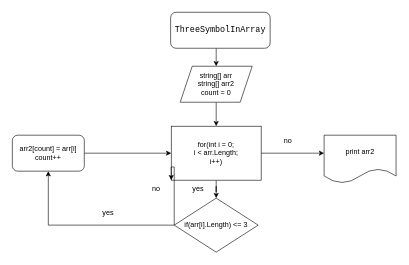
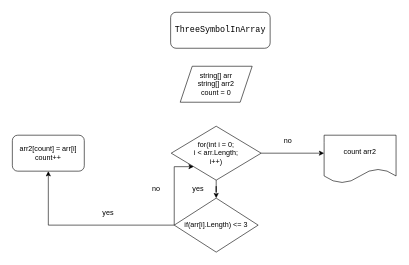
- <mxCell id="2" value="" style="edgeStyle=orthogonalEdgeStyle;rounded=0;orthogonalLoop=1;jettySize=auto;html=1;fontColor=#000000;" edge="1" parent="1" source="3" target="5"><mxGeometry relative="1" as="geometry"><Array as="points"><mxPoint x="360" y="90" /><mxPoint x="360" y="90" /></Array></mxGeometry></mxCell>
- <mxCell id="4" style="edgeStyle=orthogonalEdgeStyle;rounded=0;orthogonalLoop=1;jettySize=auto;html=1;entryX=0.5;entryY=0;entryDx=0;entryDy=0;fontColor=#000000;" edge="1" parent="1" source="5" target="8"><mxGeometry relative="1" as="geometry" /></mxCell>
- <mxCell id="17" value="print arr2" style="shape=document;whiteSpace=wrap;html=1;boundedLbl=1;labelBackgroundColor=#FFFFFF;fontColor=#000000;" vertex="1" parent="1"><mxGeometry x="540" y="225" width="120" height="80" as="geometry" /></mxCell>
+ <mxCell id="17" value="count arr2" style="shape=document;whiteSpace=wrap;html=1;boundedLbl=1;labelBackgroundColor=#FFFFFF;fontColor=#000000;" vertex="1" parent="1"><mxGeometry x="540" y="225" width="120" height="80" as="geometry" /></mxCell>
- <mxCell id="13" style="edgeStyle=orthogonalEdgeStyle;rounded=0;orthogonalLoop=1;jettySize=auto;html=1;entryX=0;entryY=0.5;entryDx=0;entryDy=0;fontColor=#000000;" edge="1" parent="1" source="14" target="8"><mxGeometry relative="1" as="geometry" /></mxCell>
- <mxCell id="8" value="for(int i = 0;&lt;br&gt;i &amp;lt; arr.Length;&lt;br&gt;i++)" style="whiteSpace=wrap;html=1;labelBackgroundColor=#FFFFFF;fontColor=#000000;rounded=0;" vertex="1" parent="1"><mxGeometry x="285" y="210" width="150" height="90" as="geometry" /></mxCell>
+ <mxCell id="8" value="for(int i = 0;&lt;br&gt;i &amp;lt; arr.Length;&lt;br&gt;i++)" style="rhombus;whiteSpace=wrap;html=1;labelBackgroundColor=#FFFFFF;fontColor=#000000;" vertex="1" parent="1"><mxGeometry x="285" y="210" width="150" height="90" as="geometry" /></mxCell>
